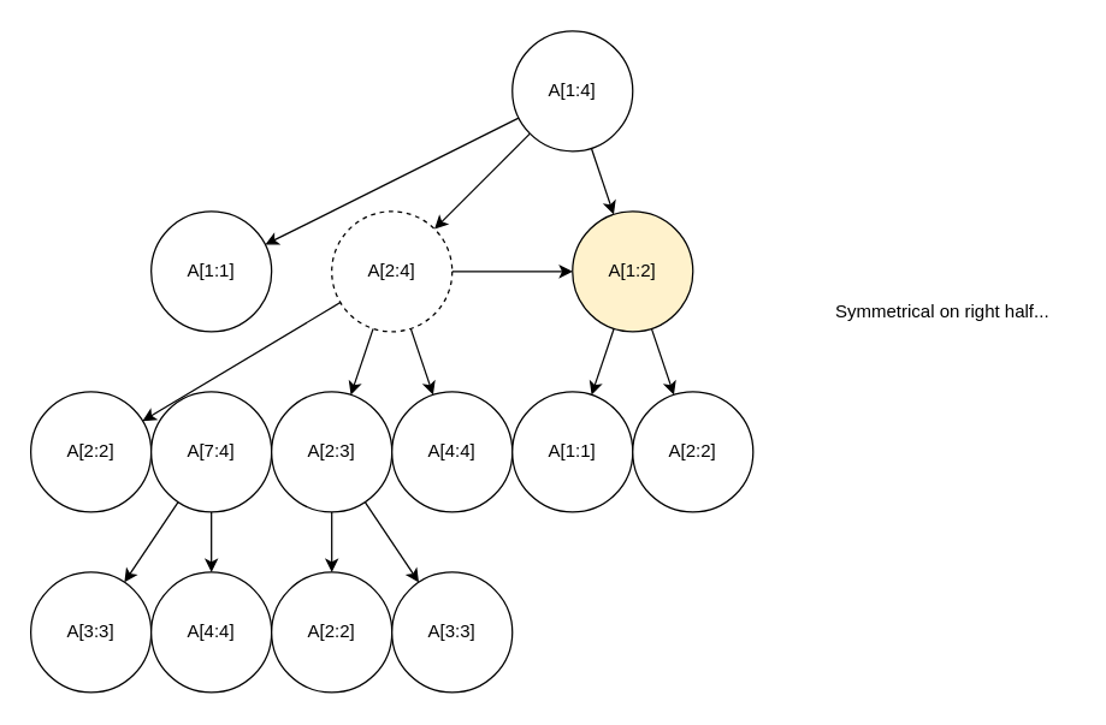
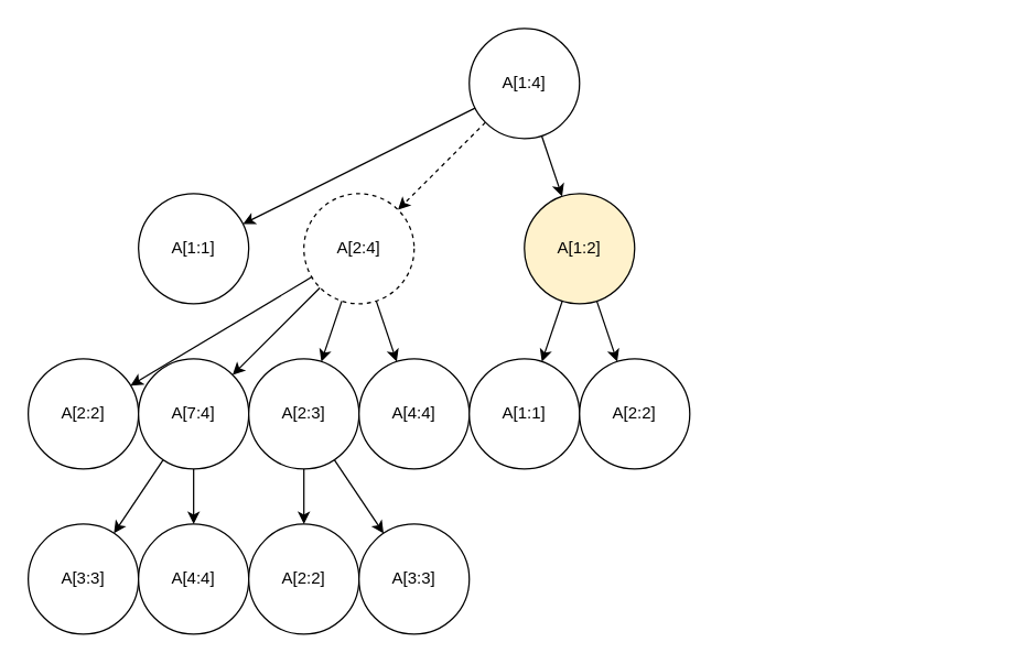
- <mxCell id="2" style="rounded=0;orthogonalLoop=1;jettySize=auto;html=1;" edge="1" parent="1" source="5" target="11"><mxGeometry relative="1" as="geometry" /></mxCell>
+ <mxCell id="2" style="rounded=0;orthogonalLoop=1;jettySize=auto;html=1;dashed=1;" edge="1" parent="1" source="5" target="11"><mxGeometry relative="1" as="geometry" /></mxCell>
- <mxCell id="9" style="edgeStyle=none;rounded=0;orthogonalLoop=1;jettySize=auto;html=1;" edge="1" parent="1" source="11" target="26"><mxGeometry relative="1" as="geometry" /></mxCell>
+ <mxCell id="9" style="edgeStyle=none;rounded=0;orthogonalLoop=1;jettySize=auto;html=1;" edge="1" parent="1" source="11" target="15"><mxGeometry relative="1" as="geometry" /></mxCell>
- <mxCell id="29" value="Symmetrical on right half..." style="text;html=1;resizable=0;points=[];autosize=1;align=left;verticalAlign=top;spacingTop=-4;" vertex="1" parent="1"><mxGeometry x="553" y="197" width="160" height="20" as="geometry" /></mxCell>
